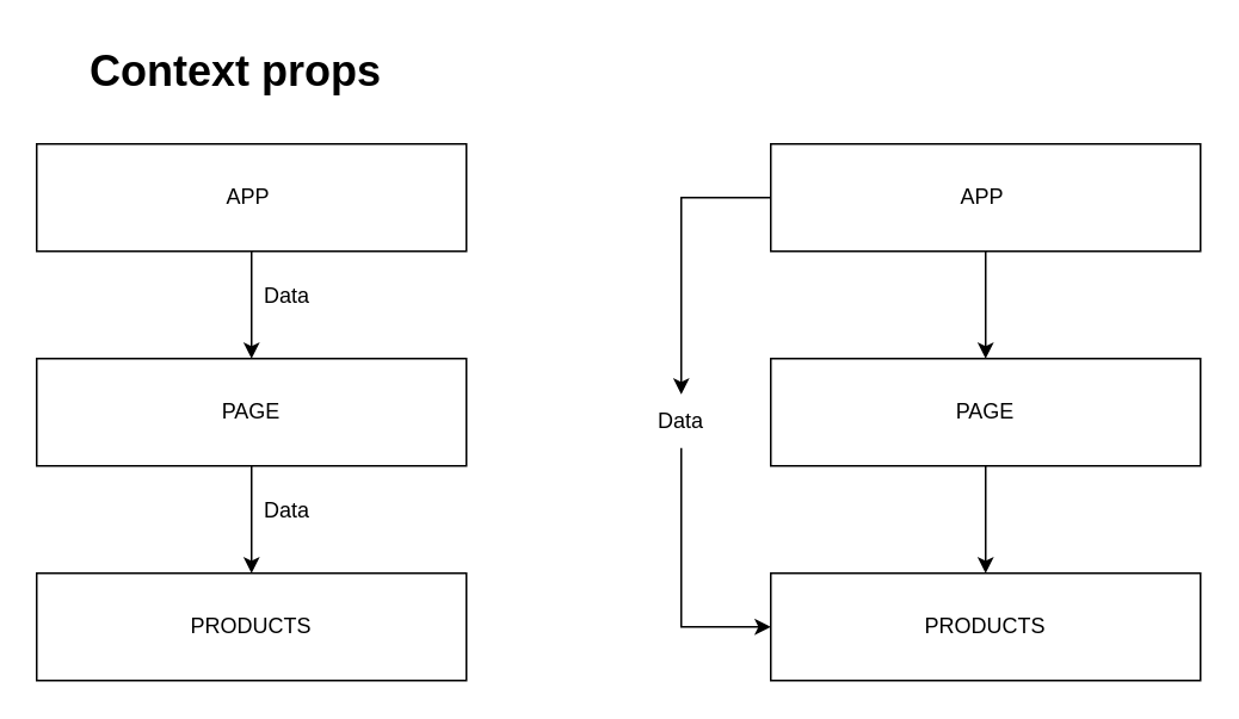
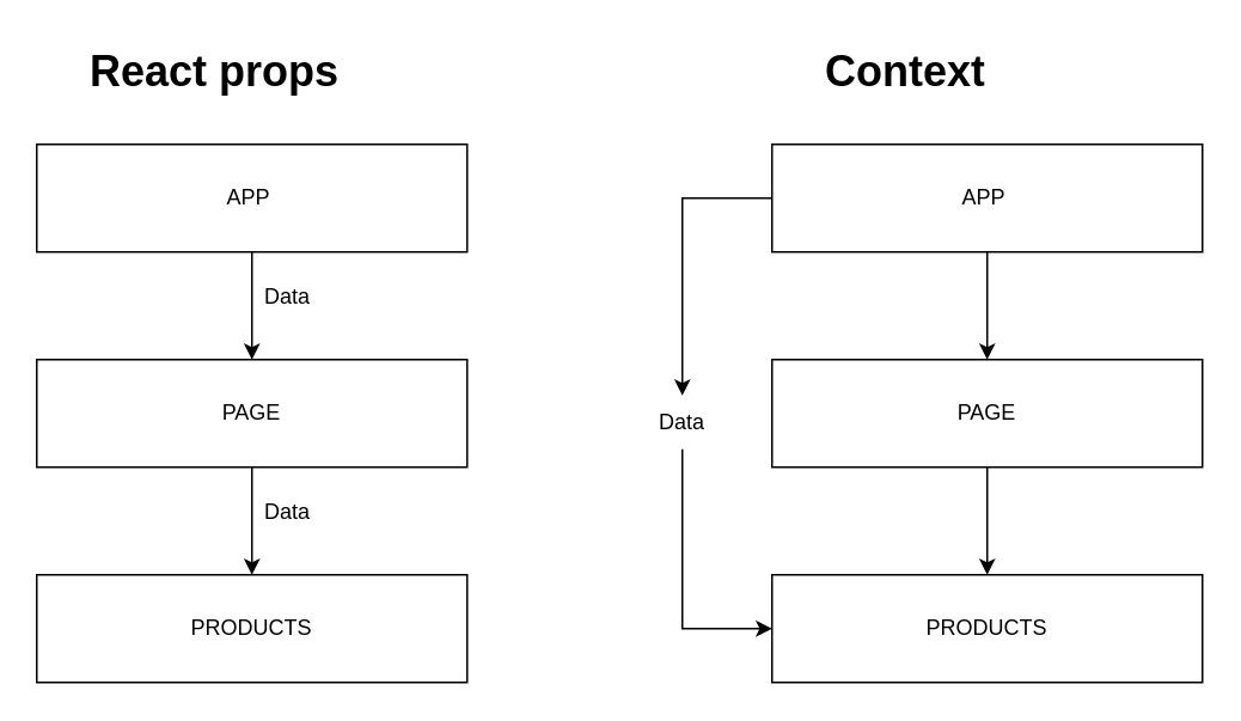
- <mxCell id="9" value="&lt;h1&gt;Context props&lt;/h1&gt;" style="text;html=1;strokeColor=none;fillColor=none;spacing=5;spacingTop=-20;whiteSpace=wrap;overflow=hidden;rounded=0;" vertex="1" parent="1"><mxGeometry x="45" y="20" width="190" height="40" as="geometry" /></mxCell>
+ <mxCell id="9" value="&lt;h1&gt;React props&lt;/h1&gt;" style="text;html=1;strokeColor=none;fillColor=none;spacing=5;spacingTop=-20;whiteSpace=wrap;overflow=hidden;rounded=0;" vertex="1" parent="1"><mxGeometry x="45" y="20" width="190" height="40" as="geometry" /></mxCell>
+ <mxCell id="18" value="&lt;h1&gt;Context&lt;/h1&gt;" style="text;html=1;strokeColor=none;fillColor=none;spacing=5;spacingTop=-20;whiteSpace=wrap;overflow=hidden;rounded=0;" vertex="1" parent="1"><mxGeometry x="455" y="20" width="190" height="40" as="geometry" /></mxCell>
